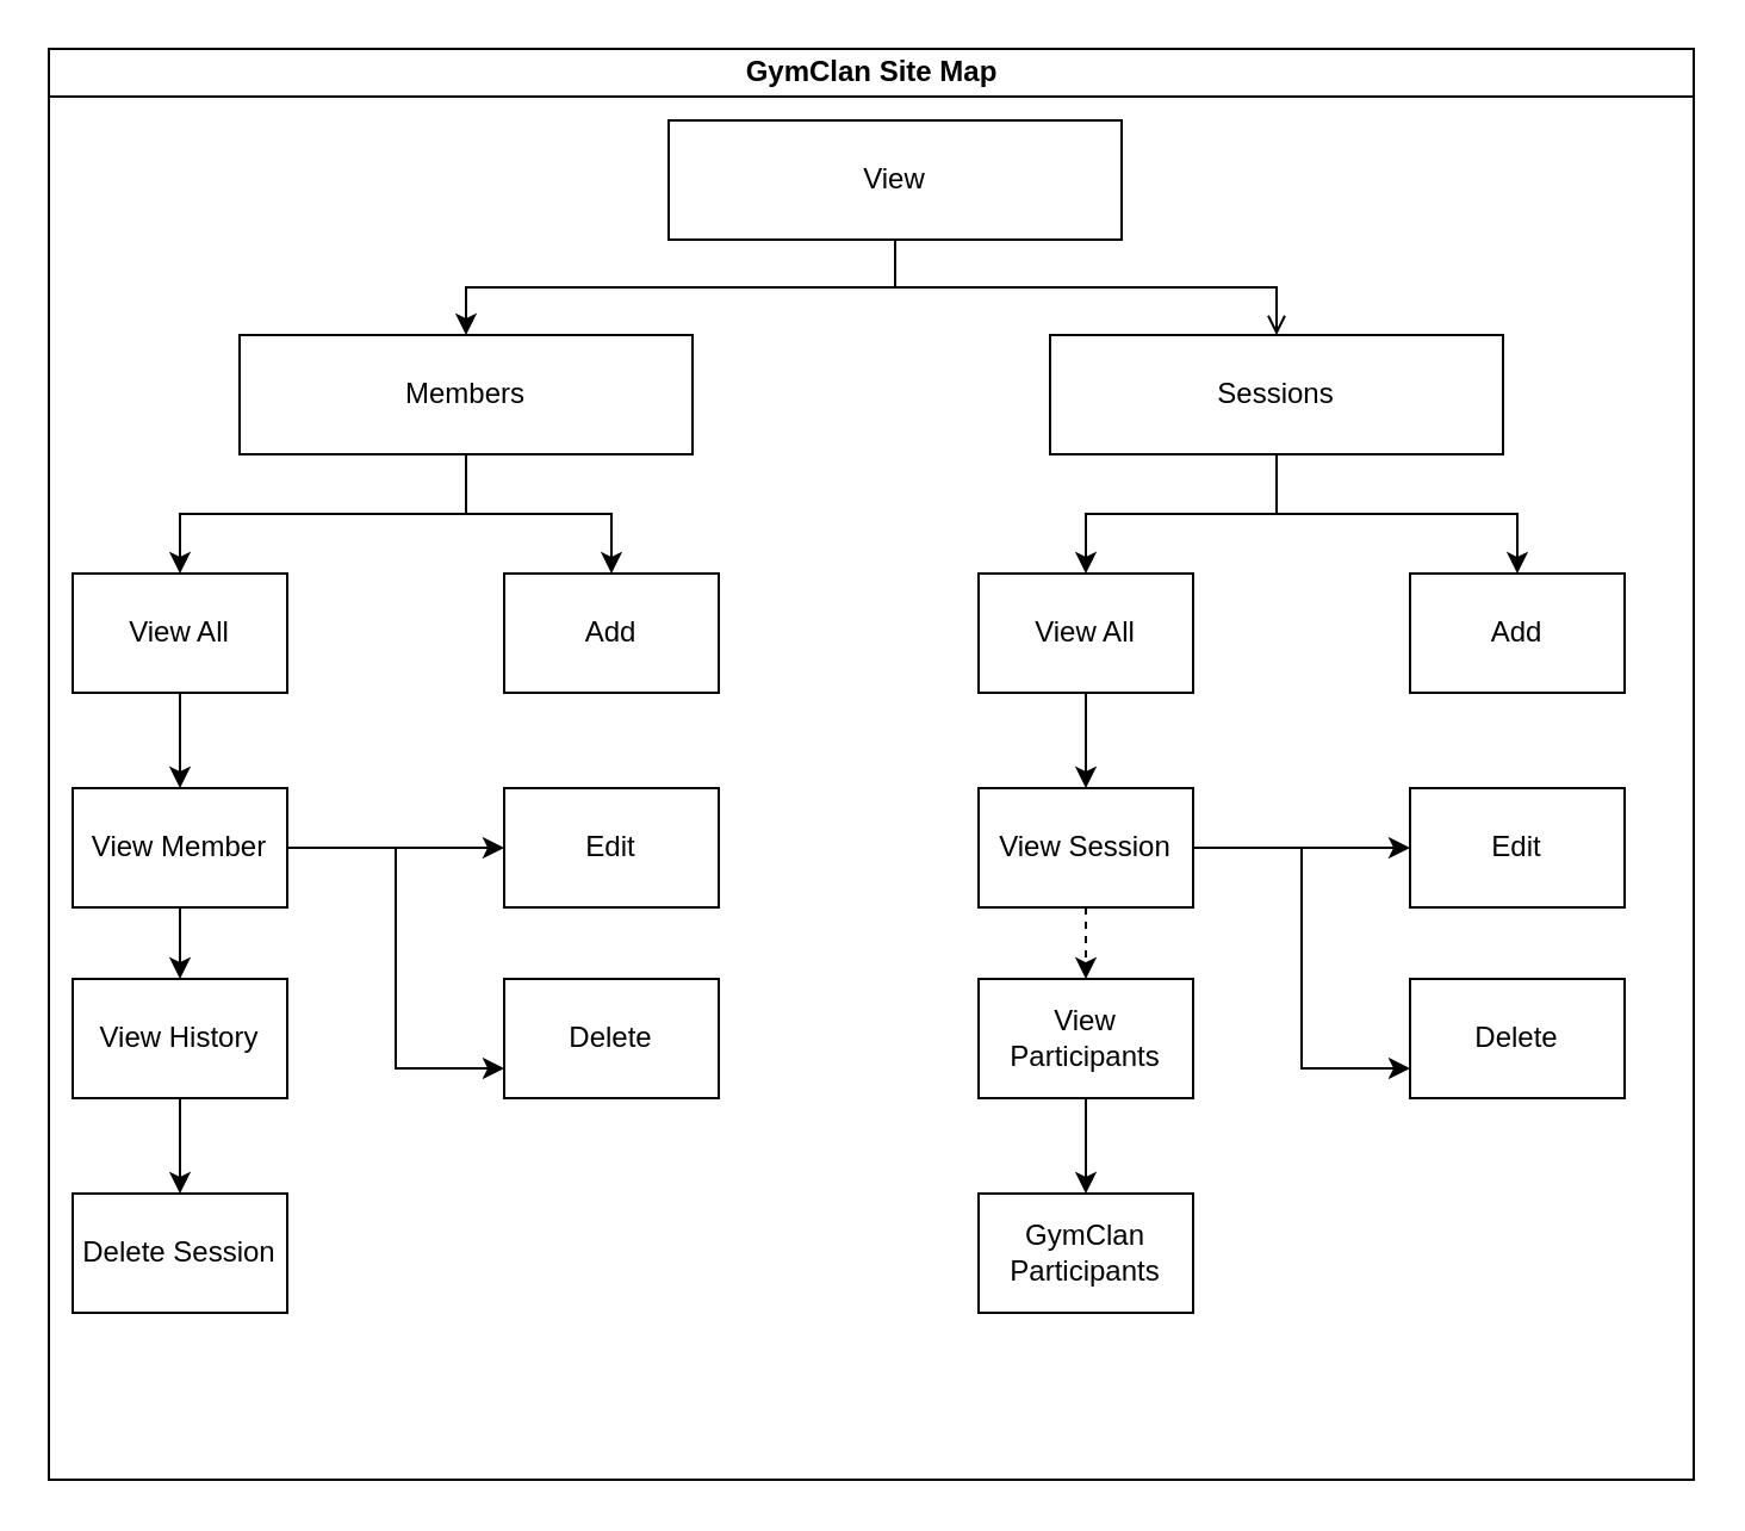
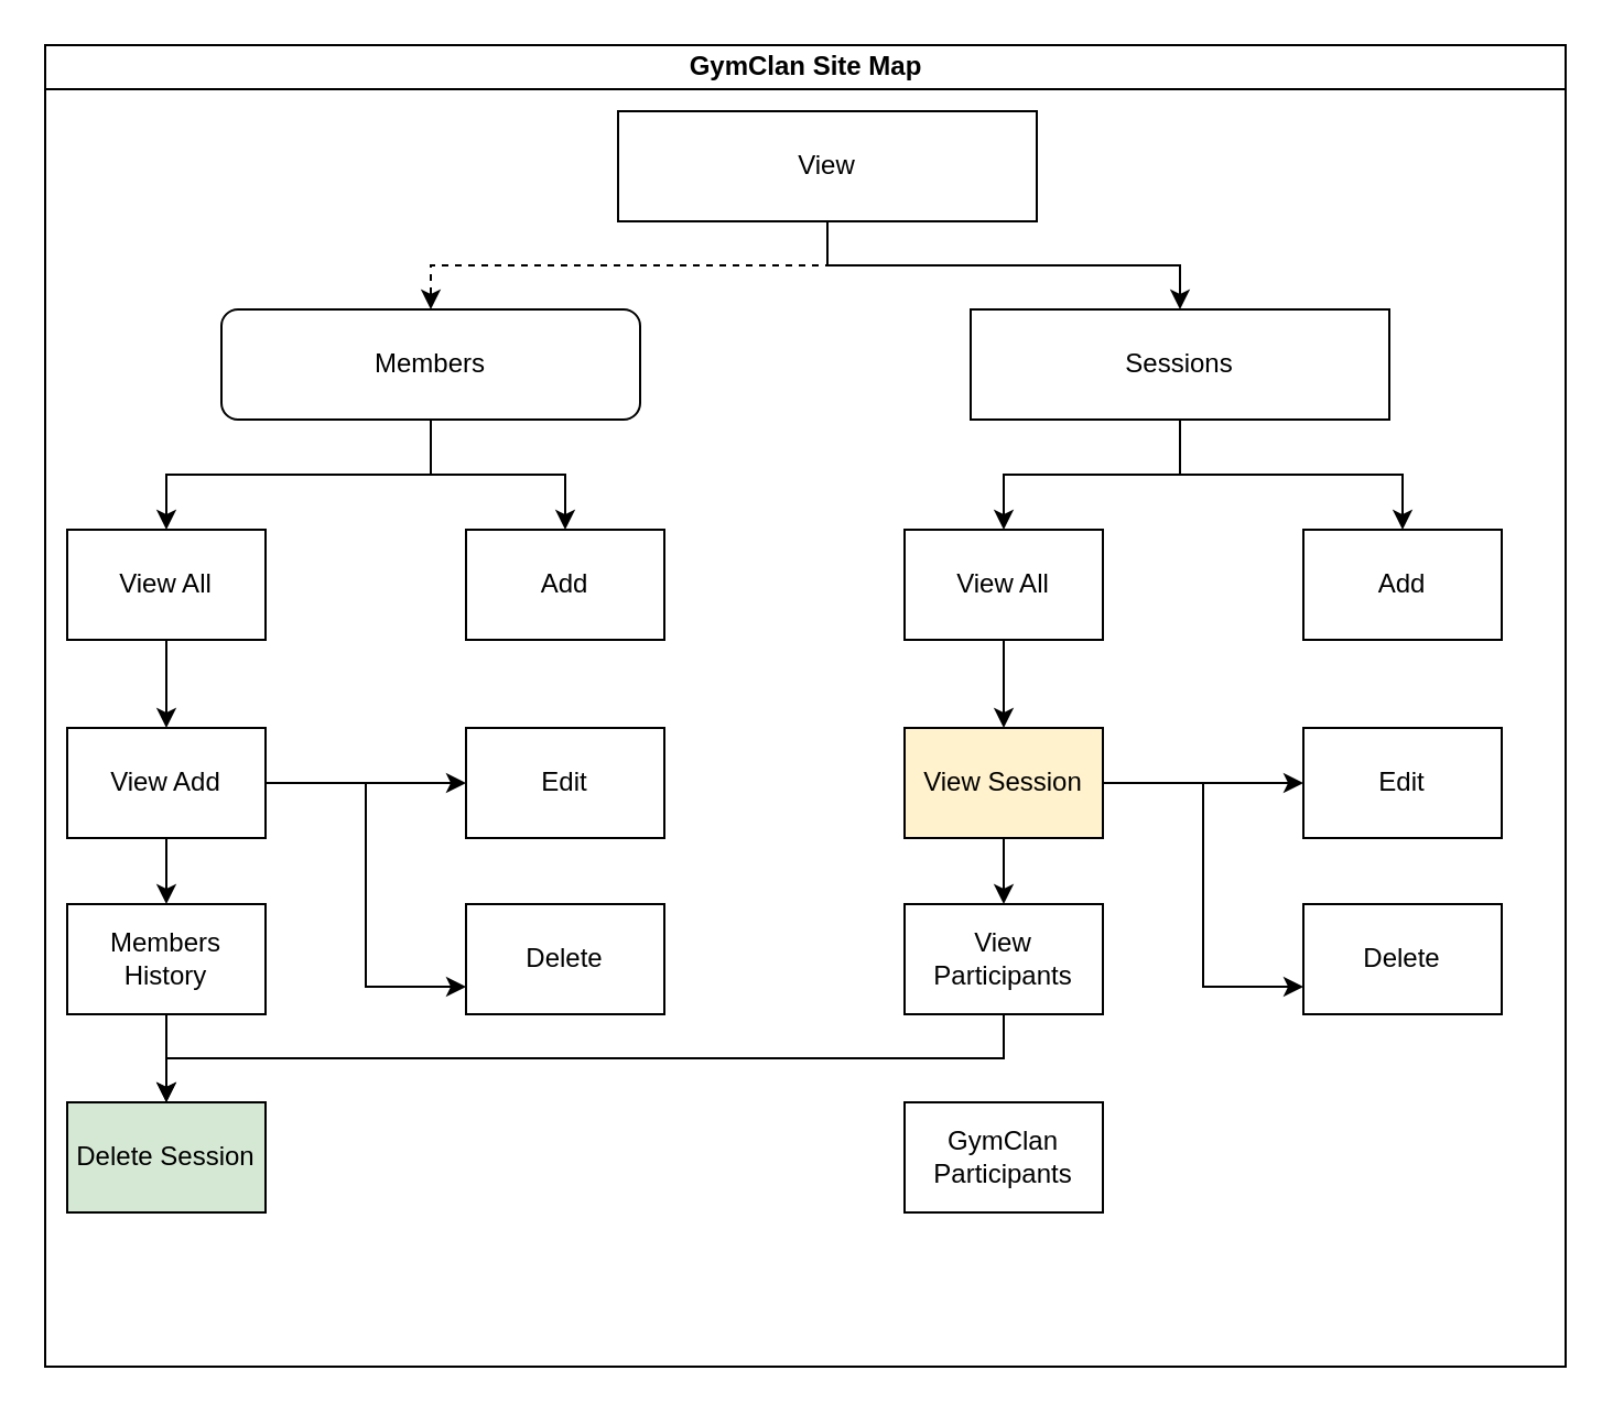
- <mxCell id="3" style="edgeStyle=orthogonalEdgeStyle;rounded=0;orthogonalLoop=1;jettySize=auto;html=1;exitX=0.5;exitY=1;exitDx=0;exitDy=0;entryX=0.5;entryY=0;entryDx=0;entryDy=0;" edge="1" parent="2" source="5" target="8"><mxGeometry relative="1" as="geometry" /></mxCell>
+ <mxCell id="3" style="edgeStyle=orthogonalEdgeStyle;rounded=0;orthogonalLoop=1;jettySize=auto;html=1;exitX=0.5;exitY=1;exitDx=0;exitDy=0;entryX=0.5;entryY=0;entryDx=0;entryDy=0;dashed=1;" edge="1" parent="2" source="5" target="8"><mxGeometry relative="1" as="geometry" /></mxCell>
- <mxCell id="4" style="edgeStyle=orthogonalEdgeStyle;rounded=0;orthogonalLoop=1;jettySize=auto;html=1;exitX=0.5;exitY=1;exitDx=0;exitDy=0;entryX=0.5;entryY=0;entryDx=0;entryDy=0;endArrow=open;" edge="1" parent="2" source="5" target="11"><mxGeometry relative="1" as="geometry" /></mxCell>
+ <mxCell id="4" style="edgeStyle=orthogonalEdgeStyle;rounded=0;orthogonalLoop=1;jettySize=auto;html=1;exitX=0.5;exitY=1;exitDx=0;exitDy=0;entryX=0.5;entryY=0;entryDx=0;entryDy=0;" edge="1" parent="2" source="5" target="11"><mxGeometry relative="1" as="geometry" /></mxCell>
- <mxCell id="8" value="Members" style="whiteSpace=wrap;html=1;align=center;treeFolding=1;treeMoving=1;newEdgeStyle={&quot;edgeStyle&quot;:&quot;elbowEdgeStyle&quot;,&quot;startArrow&quot;:&quot;none&quot;,&quot;endArrow&quot;:&quot;none&quot;};" vertex="1" parent="2"><mxGeometry x="80" y="120" width="190" height="50" as="geometry" /></mxCell>
+ <mxCell id="8" value="Members" style="whiteSpace=wrap;html=1;align=center;treeFolding=1;treeMoving=1;newEdgeStyle={&quot;edgeStyle&quot;:&quot;elbowEdgeStyle&quot;,&quot;startArrow&quot;:&quot;none&quot;,&quot;endArrow&quot;:&quot;none&quot;};rounded=1;" vertex="1" parent="2"><mxGeometry x="80" y="120" width="190" height="50" as="geometry" /></mxCell>
- <mxCell id="18" value="View Member" style="whiteSpace=wrap;html=1;align=center;treeFolding=1;treeMoving=1;newEdgeStyle={&quot;edgeStyle&quot;:&quot;elbowEdgeStyle&quot;,&quot;startArrow&quot;:&quot;none&quot;,&quot;endArrow&quot;:&quot;none&quot;};" vertex="1" parent="2"><mxGeometry x="10" y="310" width="90" height="50" as="geometry" /></mxCell>
+ <mxCell id="18" value="View Add" style="whiteSpace=wrap;html=1;align=center;treeFolding=1;treeMoving=1;newEdgeStyle={&quot;edgeStyle&quot;:&quot;elbowEdgeStyle&quot;,&quot;startArrow&quot;:&quot;none&quot;,&quot;endArrow&quot;:&quot;none&quot;};" vertex="1" parent="2"><mxGeometry x="10" y="310" width="90" height="50" as="geometry" /></mxCell>
- <mxCell id="27" value="View Session" style="whiteSpace=wrap;html=1;align=center;treeFolding=1;treeMoving=1;newEdgeStyle={&quot;edgeStyle&quot;:&quot;elbowEdgeStyle&quot;,&quot;startArrow&quot;:&quot;none&quot;,&quot;endArrow&quot;:&quot;none&quot;};" vertex="1" parent="2"><mxGeometry x="390" y="310" width="90" height="50" as="geometry" /></mxCell>
+ <mxCell id="27" value="View Session" style="whiteSpace=wrap;html=1;align=center;treeFolding=1;treeMoving=1;newEdgeStyle={&quot;edgeStyle&quot;:&quot;elbowEdgeStyle&quot;,&quot;startArrow&quot;:&quot;none&quot;,&quot;endArrow&quot;:&quot;none&quot;};fillColor=#fff2cc;" vertex="1" parent="2"><mxGeometry x="390" y="310" width="90" height="50" as="geometry" /></mxCell>
- <mxCell id="31" style="edgeStyle=orthogonalEdgeStyle;rounded=0;orthogonalLoop=1;jettySize=auto;html=1;exitX=0.5;exitY=1;exitDx=0;exitDy=0;entryX=0.5;entryY=0;entryDx=0;entryDy=0;dashed=1;" edge="1" parent="2" source="27" target="30"><mxGeometry relative="1" as="geometry" /></mxCell>
+ <mxCell id="31" style="edgeStyle=orthogonalEdgeStyle;rounded=0;orthogonalLoop=1;jettySize=auto;html=1;exitX=0.5;exitY=1;exitDx=0;exitDy=0;entryX=0.5;entryY=0;entryDx=0;entryDy=0;" edge="1" parent="2" source="27" target="30"><mxGeometry relative="1" as="geometry" /></mxCell>
- <mxCell id="21" value="View History" style="whiteSpace=wrap;html=1;align=center;treeFolding=1;treeMoving=1;newEdgeStyle={&quot;edgeStyle&quot;:&quot;elbowEdgeStyle&quot;,&quot;startArrow&quot;:&quot;none&quot;,&quot;endArrow&quot;:&quot;none&quot;};" vertex="1" parent="2"><mxGeometry x="10" y="390" width="90" height="50" as="geometry" /></mxCell>
+ <mxCell id="21" value="Members History" style="whiteSpace=wrap;html=1;align=center;treeFolding=1;treeMoving=1;newEdgeStyle={&quot;edgeStyle&quot;:&quot;elbowEdgeStyle&quot;,&quot;startArrow&quot;:&quot;none&quot;,&quot;endArrow&quot;:&quot;none&quot;};" vertex="1" parent="2"><mxGeometry x="10" y="390" width="90" height="50" as="geometry" /></mxCell>
- <mxCell id="35" style="edgeStyle=orthogonalEdgeStyle;rounded=0;orthogonalLoop=1;jettySize=auto;html=1;exitX=0.5;exitY=1;exitDx=0;exitDy=0;" edge="1" parent="2" source="30" target="34"><mxGeometry relative="1" as="geometry" /></mxCell>
+ <mxCell id="35" style="edgeStyle=orthogonalEdgeStyle;rounded=0;orthogonalLoop=1;jettySize=auto;html=1;exitX=0.5;exitY=1;exitDx=0;exitDy=0;" edge="1" parent="2" source="30" target="23"><mxGeometry relative="1" as="geometry" /></mxCell>
- <mxCell id="23" value="Delete Session" style="whiteSpace=wrap;html=1;align=center;treeFolding=1;treeMoving=1;newEdgeStyle={&quot;edgeStyle&quot;:&quot;elbowEdgeStyle&quot;,&quot;startArrow&quot;:&quot;none&quot;,&quot;endArrow&quot;:&quot;none&quot;};" vertex="1" parent="2"><mxGeometry x="10" y="480" width="90" height="50" as="geometry" /></mxCell>
+ <mxCell id="23" value="Delete Session" style="whiteSpace=wrap;html=1;align=center;treeFolding=1;treeMoving=1;newEdgeStyle={&quot;edgeStyle&quot;:&quot;elbowEdgeStyle&quot;,&quot;startArrow&quot;:&quot;none&quot;,&quot;endArrow&quot;:&quot;none&quot;};fillColor=#d5e8d4;" vertex="1" parent="2"><mxGeometry x="10" y="480" width="90" height="50" as="geometry" /></mxCell>
